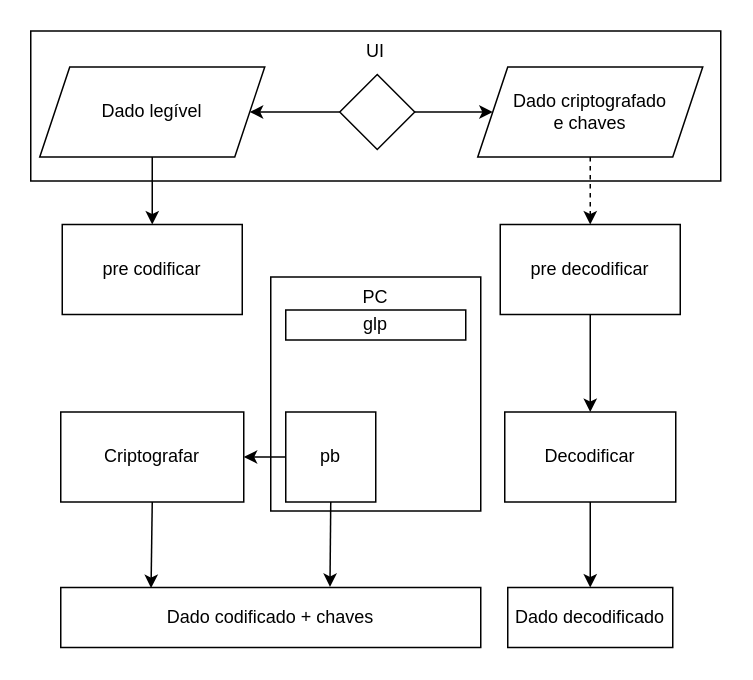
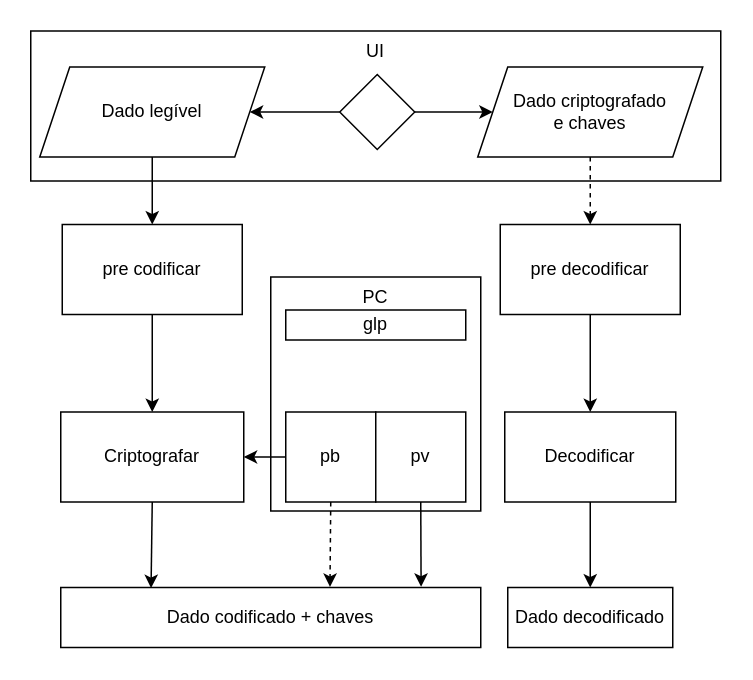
+ <mxCell id="7" value="" style="edgeStyle=orthogonalEdgeStyle;rounded=0;orthogonalLoop=1;jettySize=auto;html=1;" edge="1" parent="1" source="8" target="9"><mxGeometry relative="1" as="geometry" /></mxCell>
+ <mxCell id="5" value="pv" style="rounded=0;whiteSpace=wrap;html=1;" vertex="1" parent="1"><mxGeometry x="250" y="274" width="60" height="60" as="geometry" /></mxCell>
- <mxCell id="25" value="" style="endArrow=classic;html=1;fontFamily=Comic Sans MS;exitX=0.5;exitY=1;exitDx=0;exitDy=0;entryX=0.641;entryY=-0.01;entryDx=0;entryDy=0;entryPerimeter=0;" edge="1" parent="1" source="4" target="21"><mxGeometry width="50" height="50" relative="1" as="geometry"><mxPoint x="170" y="354" as="sourcePoint" /><mxPoint x="230" y="404" as="targetPoint" /></mxGeometry></mxCell>
+ <mxCell id="25" value="" style="endArrow=classic;html=1;fontFamily=Comic Sans MS;exitX=0.5;exitY=1;exitDx=0;exitDy=0;entryX=0.641;entryY=-0.01;entryDx=0;entryDy=0;entryPerimeter=0;dashed=1;" edge="1" parent="1" source="4" target="21"><mxGeometry width="50" height="50" relative="1" as="geometry"><mxPoint x="170" y="354" as="sourcePoint" /><mxPoint x="230" y="404" as="targetPoint" /></mxGeometry></mxCell>
+ <mxCell id="26" value="" style="endArrow=classic;html=1;fontFamily=Comic Sans MS;exitX=0.5;exitY=1;exitDx=0;exitDy=0;entryX=0.858;entryY=-0.012;entryDx=0;entryDy=0;entryPerimeter=0;" edge="1" parent="1" source="5" target="21"><mxGeometry width="50" height="50" relative="1" as="geometry"><mxPoint x="210" y="364" as="sourcePoint" /><mxPoint x="260" y="314" as="targetPoint" /></mxGeometry></mxCell>
